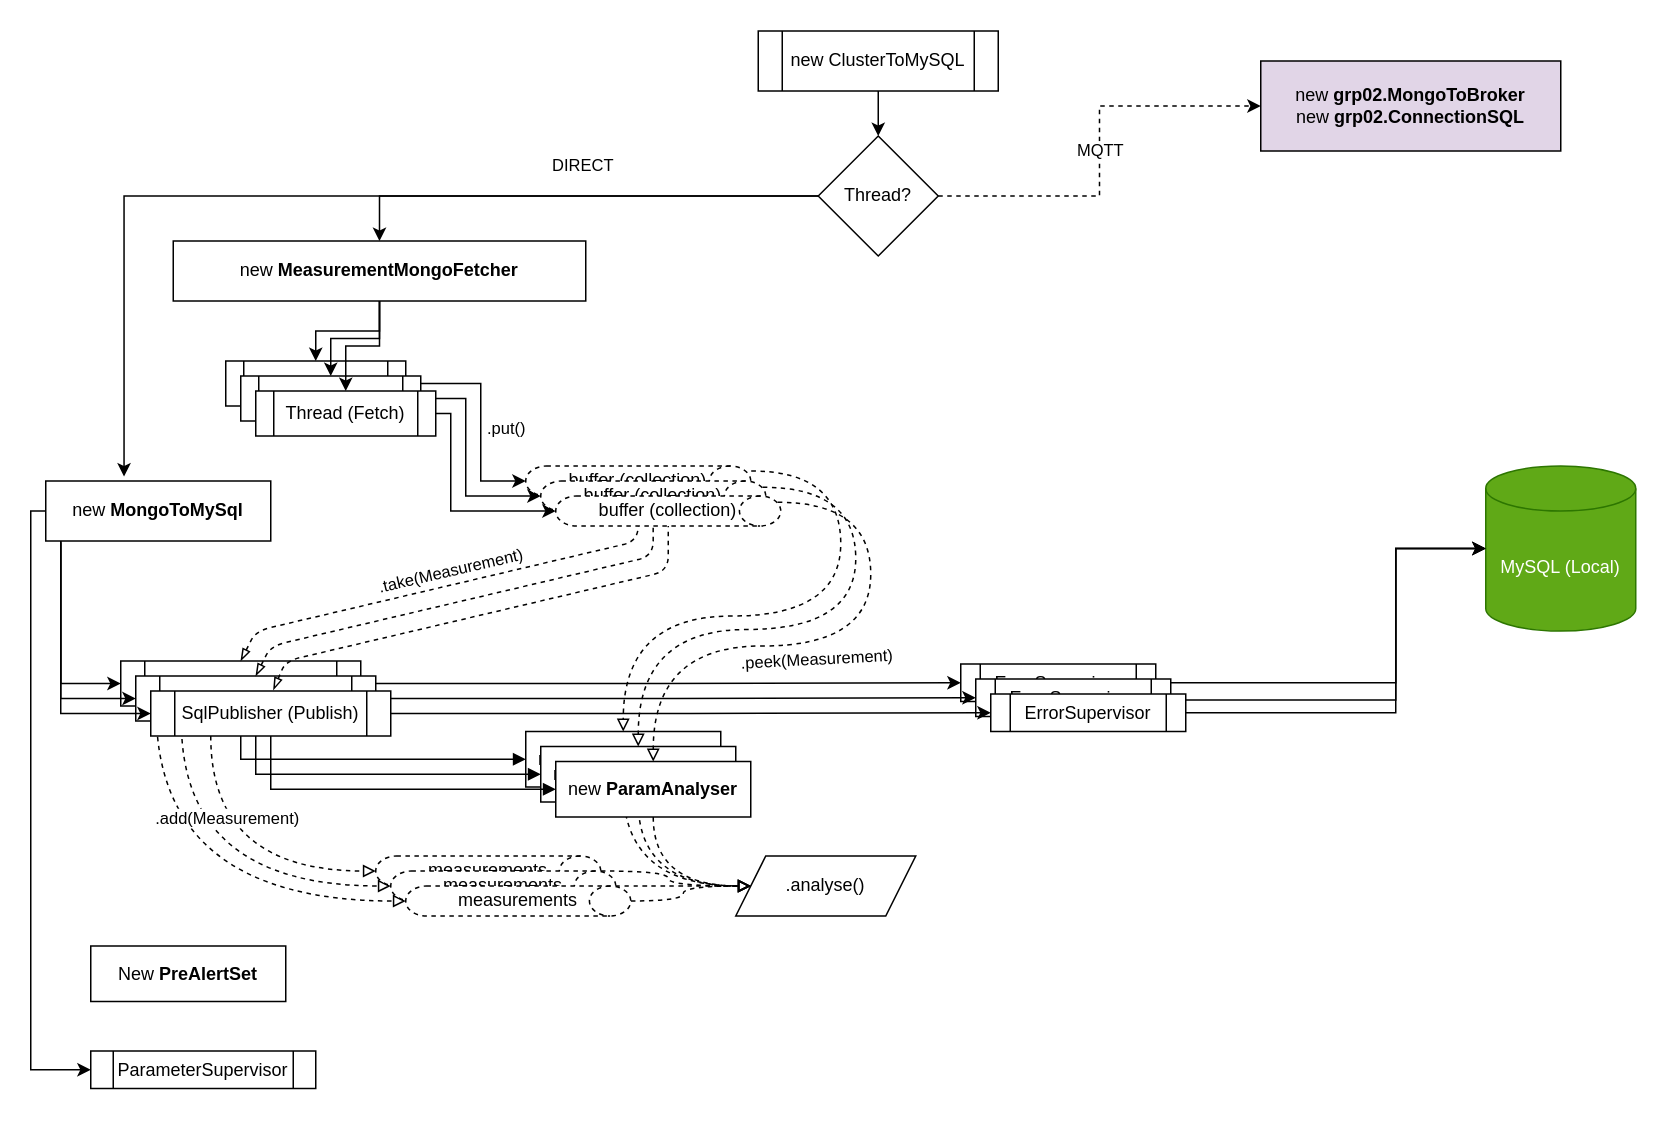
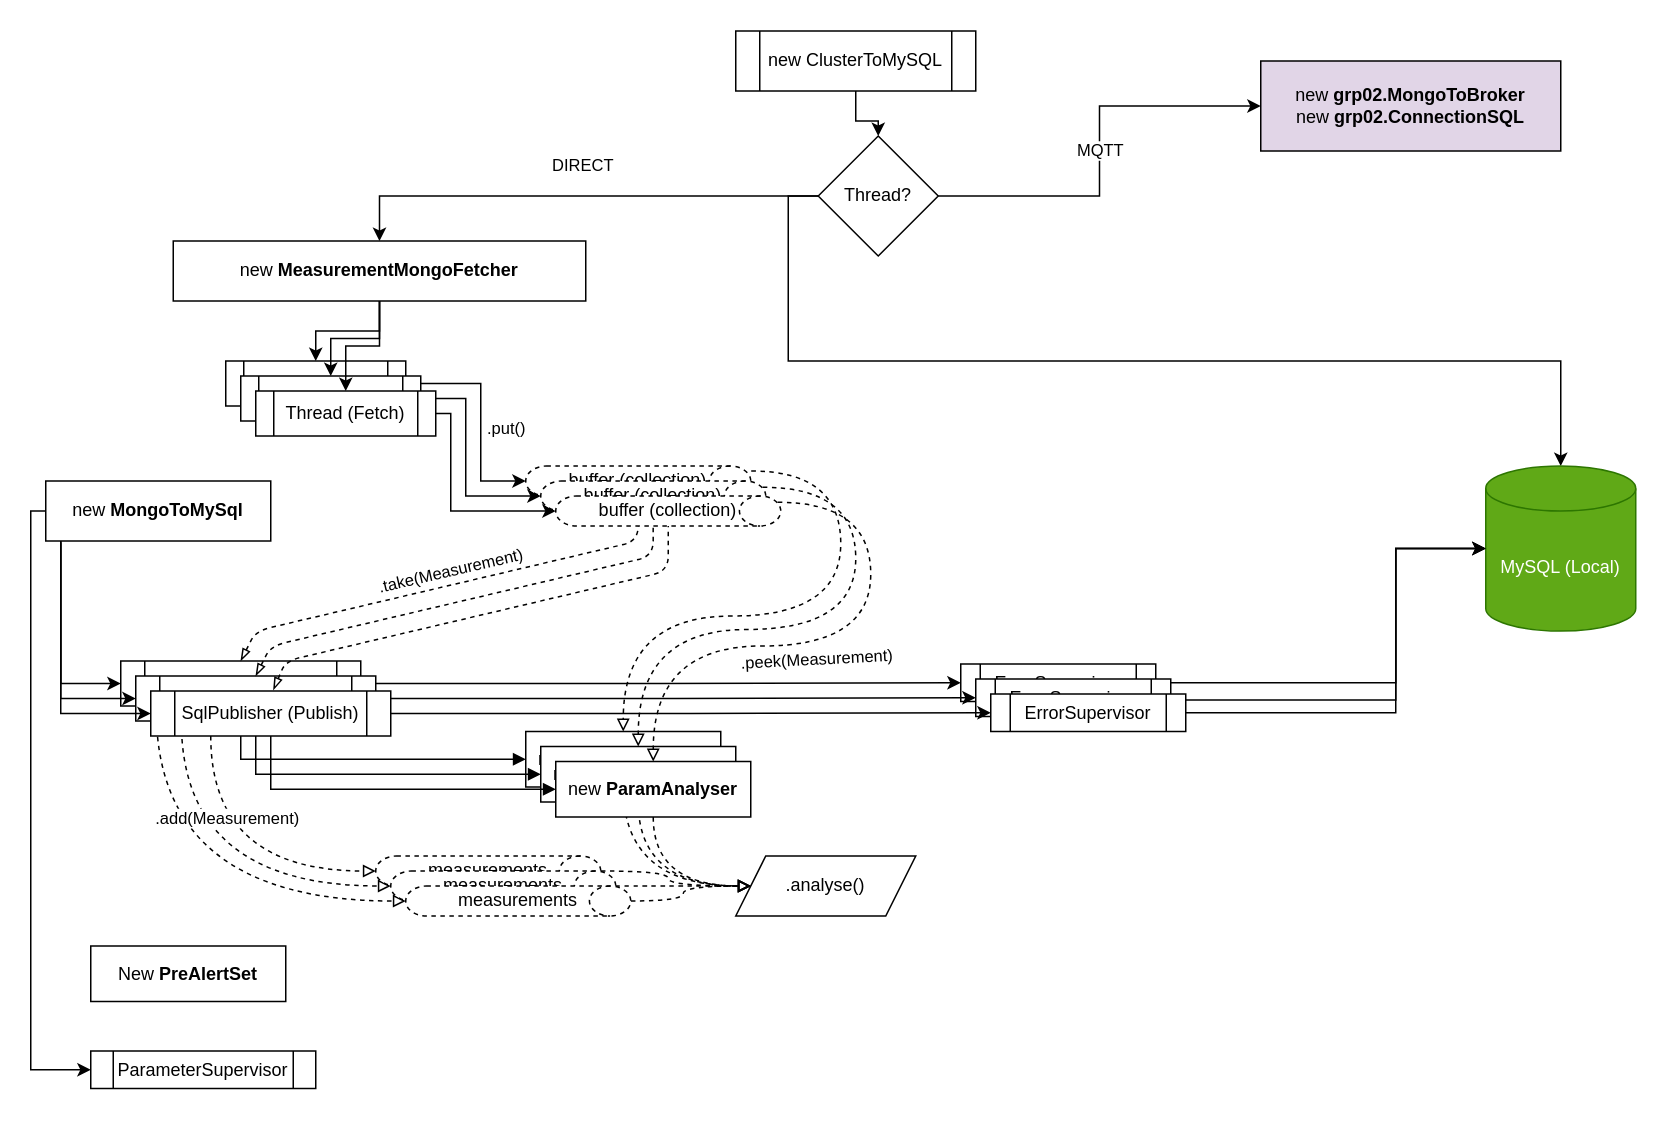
- <mxCell id="21" value="new ClusterToMySQL" style="shape=process;whiteSpace=wrap;html=1;backgroundOutline=1;" parent="1" vertex="1"><mxGeometry x="505" y="20" width="160" height="40" as="geometry" /></mxCell>
+ <mxCell id="21" value="new ClusterToMySQL" style="shape=process;whiteSpace=wrap;html=1;backgroundOutline=1;" parent="1" vertex="1"><mxGeometry x="490" y="20" width="160" height="40" as="geometry" /></mxCell>
- <mxCell id="22" value="MQTT" style="edgeStyle=orthogonalEdgeStyle;rounded=0;orthogonalLoop=1;jettySize=auto;html=1;dashed=1;" parent="1" source="25" target="26" edge="1"><mxGeometry relative="1" as="geometry" /></mxCell>
+ <mxCell id="22" value="MQTT" style="edgeStyle=orthogonalEdgeStyle;rounded=0;orthogonalLoop=1;jettySize=auto;html=1;" parent="1" source="25" target="26" edge="1"><mxGeometry relative="1" as="geometry" /></mxCell>
- <mxCell id="24" style="edgeStyle=orthogonalEdgeStyle;rounded=0;orthogonalLoop=1;jettySize=auto;html=1;entryX=0.348;entryY=-0.075;entryDx=0;entryDy=0;entryPerimeter=0;exitX=0;exitY=0.5;exitDx=0;exitDy=0;" parent="1" source="25" target="33" edge="1"><mxGeometry relative="1" as="geometry" /></mxCell>
+ <mxCell id="24" style="edgeStyle=orthogonalEdgeStyle;rounded=0;orthogonalLoop=1;jettySize=auto;html=1;exitX=0;exitY=0.5;exitDx=0;exitDy=0;" parent="1" source="25" target="36" edge="1"><mxGeometry relative="1" as="geometry" /></mxCell>
